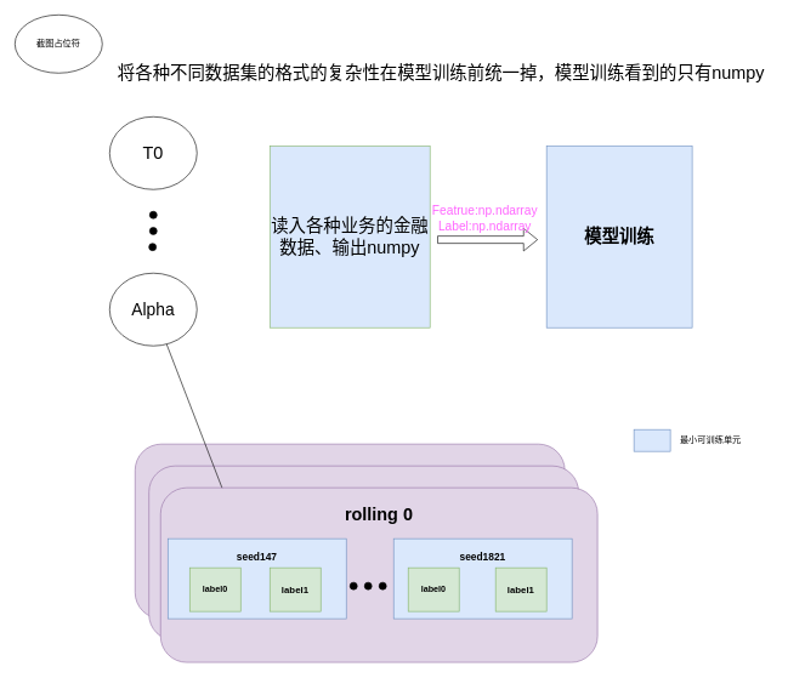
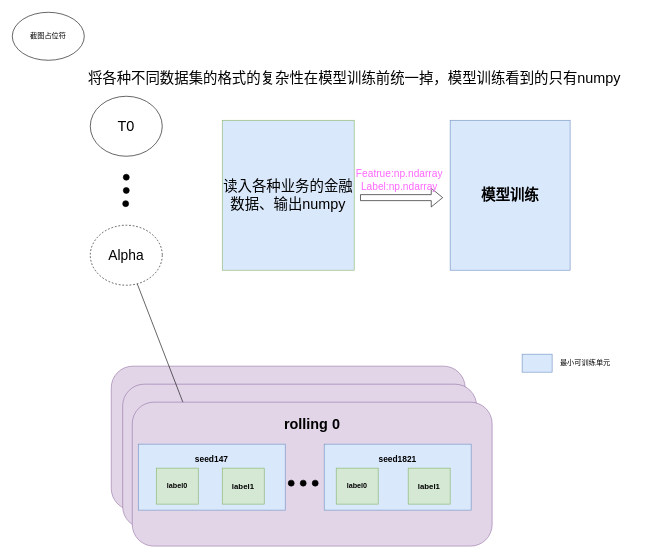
- <mxCell id="15" value="&lt;font style=&quot;font-size: 24px;&quot;&gt;将各种不同数据集的格式的复杂性在模型训练前统一掉，模型训练看到的只有numpy&lt;/font&gt;" style="text;html=1;align=center;verticalAlign=middle;resizable=0;points=[];autosize=1;strokeColor=none;fillColor=none;" parent="1" vertex="1"><mxGeometry x="150" y="80" width="910" height="40" as="geometry" /></mxCell>
+ <mxCell id="15" value="&lt;font style=&quot;font-size: 24px;&quot;&gt;将各种不同数据集的格式的复杂性在模型训练前统一掉，模型训练看到的只有numpy&lt;/font&gt;" style="text;html=1;align=center;verticalAlign=middle;resizable=0;points=[];autosize=1;strokeColor=none;fillColor=none;" parent="1" vertex="1"><mxGeometry x="135" y="110" width="910" height="40" as="geometry" /></mxCell>
- <mxCell id="10" value="&lt;font style=&quot;font-size: 23px;&quot;&gt;Alpha&lt;/font&gt;" style="ellipse;whiteSpace=wrap;html=1;" parent="1" vertex="1"><mxGeometry x="150" y="375" width="120" height="100" as="geometry" /></mxCell>
+ <mxCell id="10" value="&lt;font style=&quot;font-size: 23px;&quot;&gt;Alpha&lt;/font&gt;" style="ellipse;whiteSpace=wrap;html=1;dashed=1;" parent="1" vertex="1"><mxGeometry x="150" y="375" width="120" height="100" as="geometry" /></mxCell>
